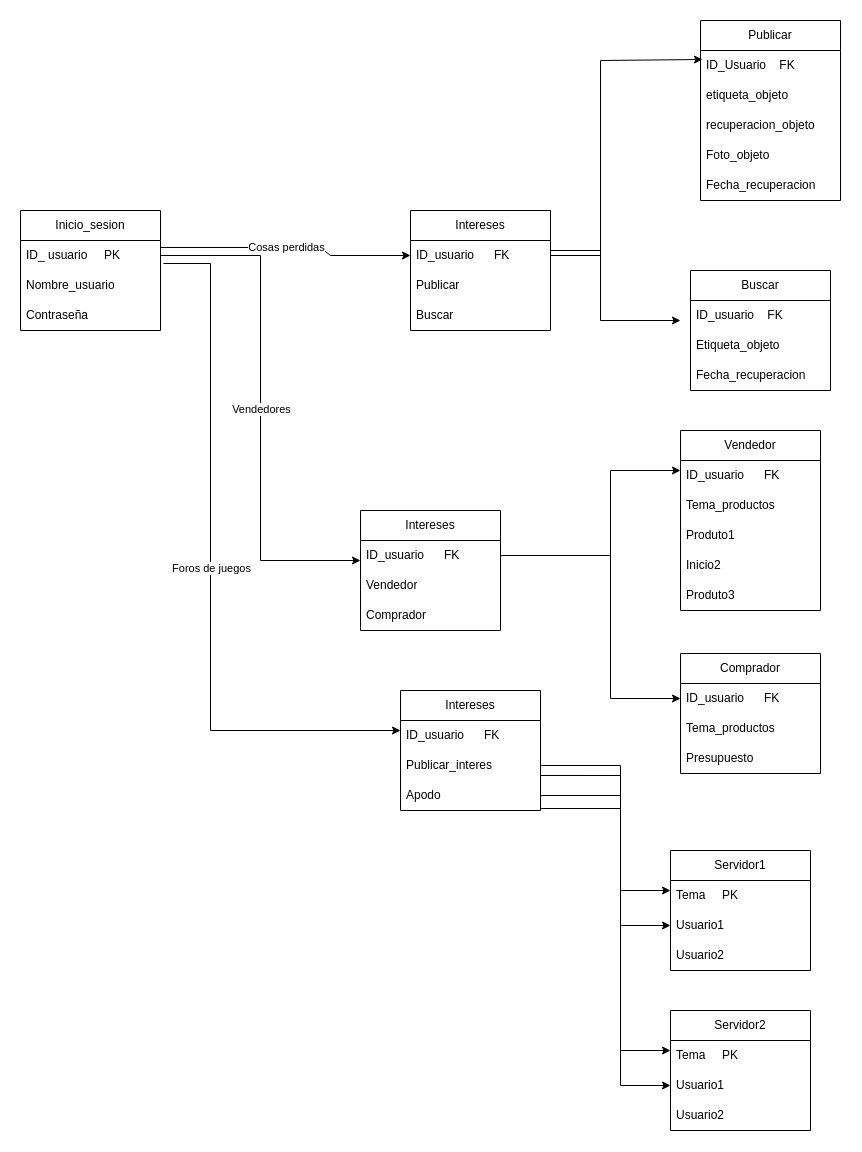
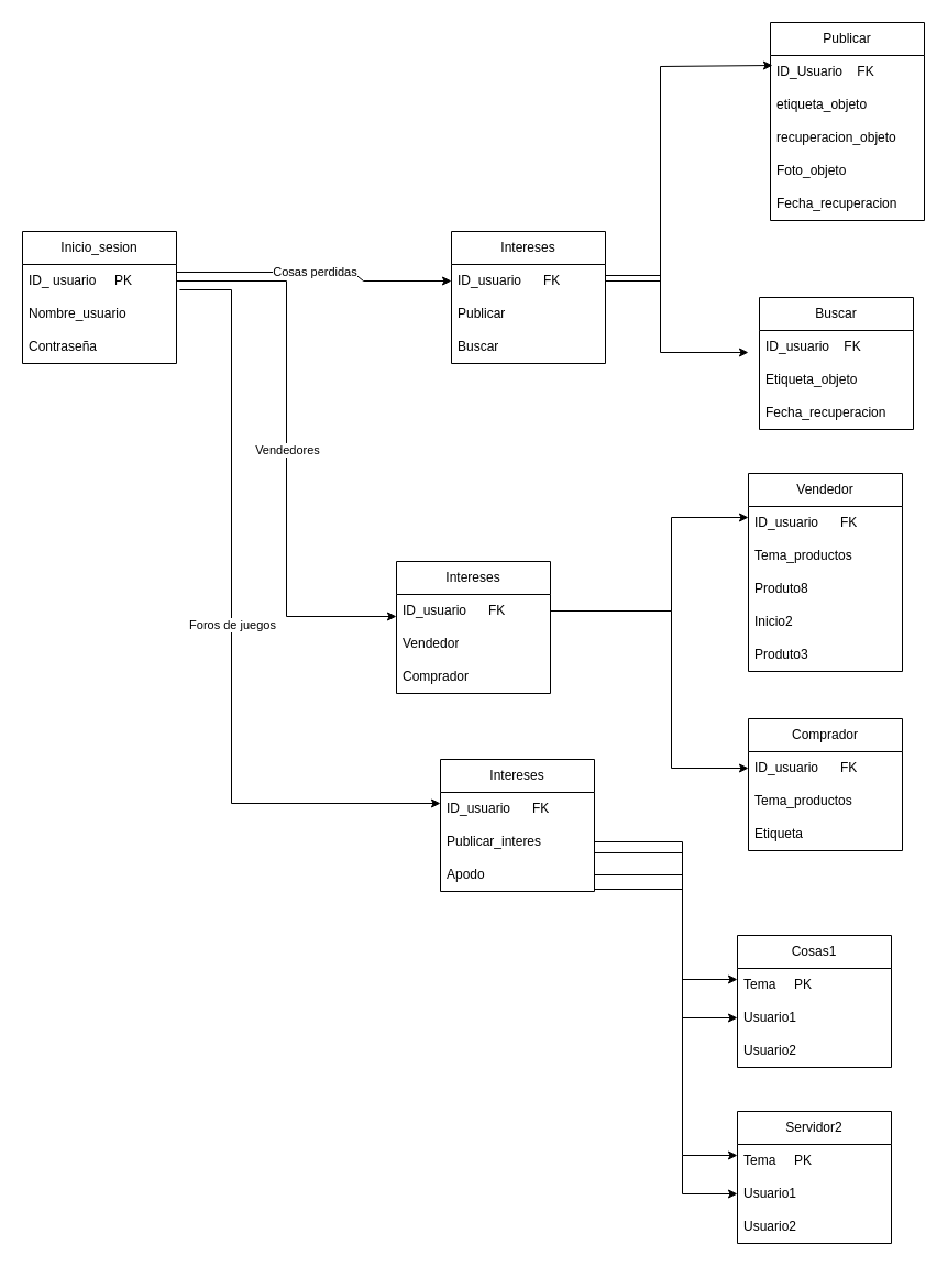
- <mxCell id="36" value="Produto1" style="text;strokeColor=none;fillColor=none;align=left;verticalAlign=middle;spacingLeft=4;spacingRight=4;overflow=hidden;points=[[0,0.5],[1,0.5]];portConstraint=eastwest;rotatable=0;whiteSpace=wrap;html=1;" vertex="1" parent="33"><mxGeometry y="90" width="140" height="30" as="geometry" /></mxCell>
+ <mxCell id="36" value="Produto8" style="text;strokeColor=none;fillColor=none;align=left;verticalAlign=middle;spacingLeft=4;spacingRight=4;overflow=hidden;points=[[0,0.5],[1,0.5]];portConstraint=eastwest;rotatable=0;whiteSpace=wrap;html=1;" vertex="1" parent="33"><mxGeometry y="90" width="140" height="30" as="geometry" /></mxCell>
- <mxCell id="43" value="Presupuesto" style="text;strokeColor=none;fillColor=none;align=left;verticalAlign=middle;spacingLeft=4;spacingRight=4;overflow=hidden;points=[[0,0.5],[1,0.5]];portConstraint=eastwest;rotatable=0;whiteSpace=wrap;html=1;" vertex="1" parent="40"><mxGeometry y="90" width="140" height="30" as="geometry" /></mxCell>
+ <mxCell id="43" value="Etiqueta" style="text;strokeColor=none;fillColor=none;align=left;verticalAlign=middle;spacingLeft=4;spacingRight=4;overflow=hidden;points=[[0,0.5],[1,0.5]];portConstraint=eastwest;rotatable=0;whiteSpace=wrap;html=1;" vertex="1" parent="40"><mxGeometry y="90" width="140" height="30" as="geometry" /></mxCell>
- <mxCell id="52" value="Servidor1" style="swimlane;fontStyle=0;childLayout=stackLayout;horizontal=1;startSize=30;horizontalStack=0;resizeParent=1;resizeParentMax=0;resizeLast=0;collapsible=1;marginBottom=0;whiteSpace=wrap;html=1;" vertex="1" parent="1"><mxGeometry x="670" y="850" width="140" height="120" as="geometry" /></mxCell>
+ <mxCell id="52" value="Cosas1" style="swimlane;fontStyle=0;childLayout=stackLayout;horizontal=1;startSize=30;horizontalStack=0;resizeParent=1;resizeParentMax=0;resizeLast=0;collapsible=1;marginBottom=0;whiteSpace=wrap;html=1;" vertex="1" parent="1"><mxGeometry x="670" y="850" width="140" height="120" as="geometry" /></mxCell>
